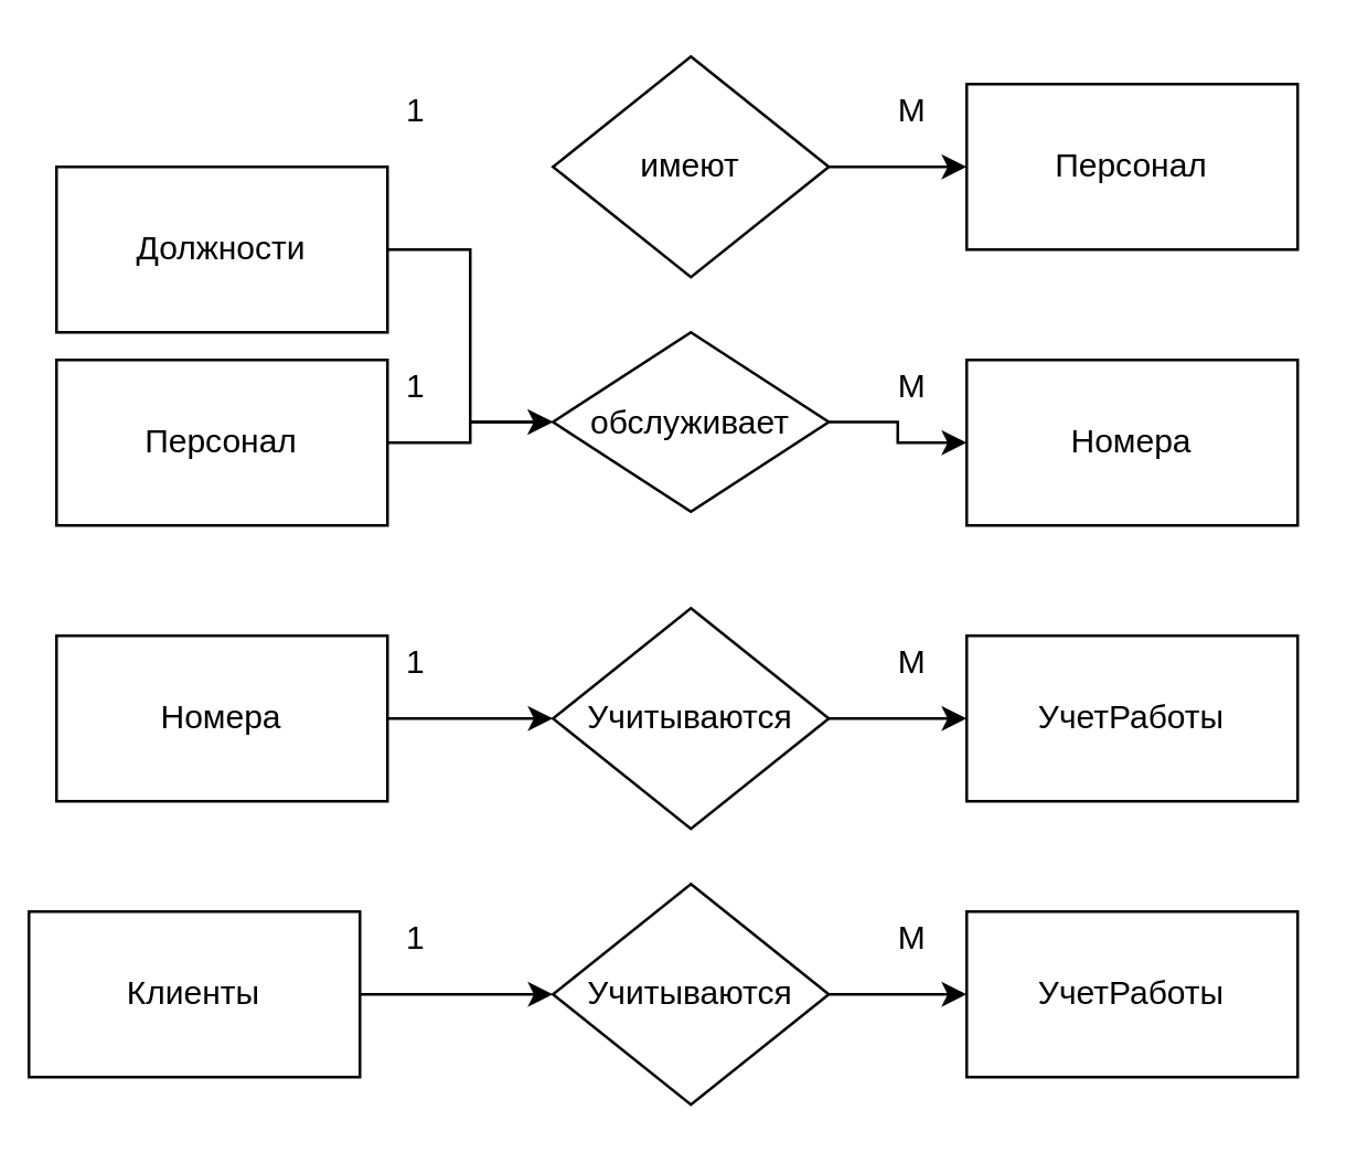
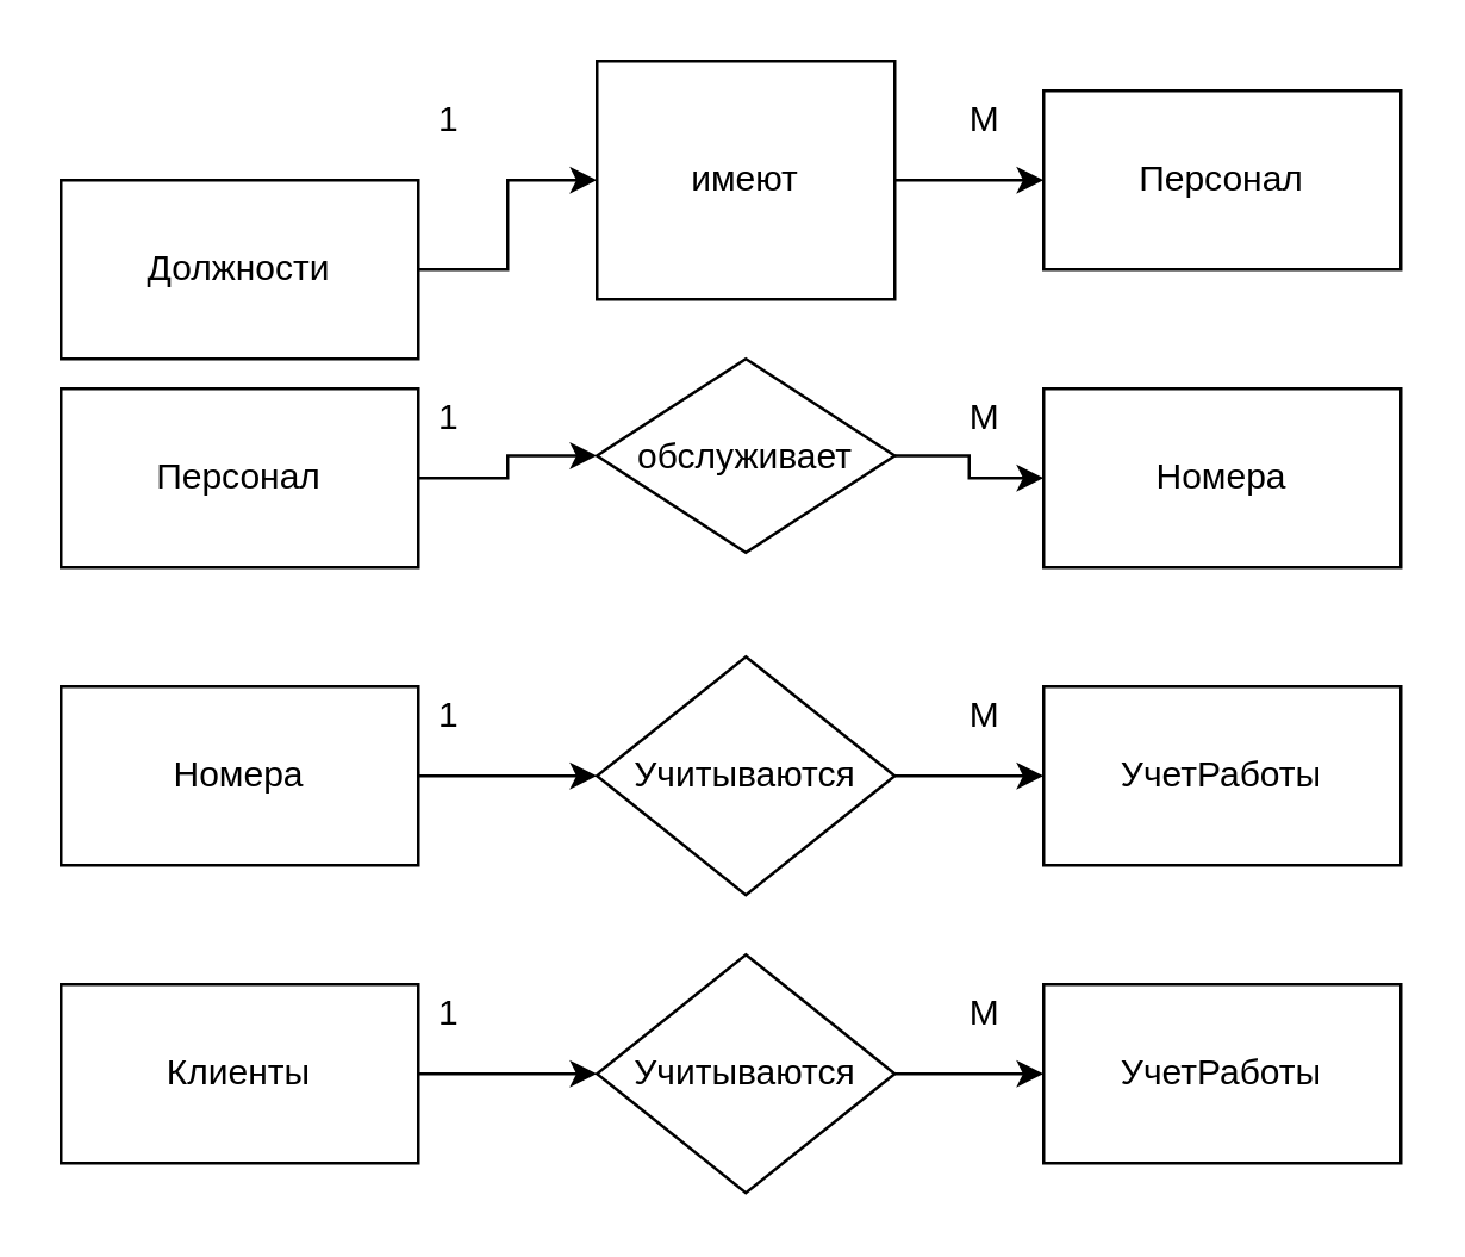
- <mxCell id="5" value="имеют" style="rhombus;whiteSpace=wrap;html=1;" vertex="1" parent="1"><mxGeometry x="200" y="20" width="100" height="80" as="geometry" /></mxCell>
+ <mxCell id="5" value="имеют" style="whiteSpace=wrap;html=1;rounded=0;" vertex="1" parent="1"><mxGeometry x="200" y="20" width="100" height="80" as="geometry" /></mxCell>
- <mxCell id="2" style="edgeStyle=orthogonalEdgeStyle;rounded=0;orthogonalLoop=1;jettySize=auto;html=1;" edge="1" parent="1" source="3" target="10"><mxGeometry relative="1" as="geometry" /></mxCell>
+ <mxCell id="2" style="edgeStyle=orthogonalEdgeStyle;rounded=0;orthogonalLoop=1;jettySize=auto;html=1;entryX=0;entryY=0.5;entryDx=0;entryDy=0;" edge="1" parent="1" source="3" target="5"><mxGeometry relative="1" as="geometry" /></mxCell>
- <mxCell id="18" value="Клиенты" style="rounded=0;whiteSpace=wrap;html=1;" vertex="1" parent="1"><mxGeometry x="10" y="330" width="120" height="60" as="geometry" /></mxCell>
+ <mxCell id="18" value="Клиенты" style="rounded=0;whiteSpace=wrap;html=1;" vertex="1" parent="1"><mxGeometry x="20" y="330" width="120" height="60" as="geometry" /></mxCell>
